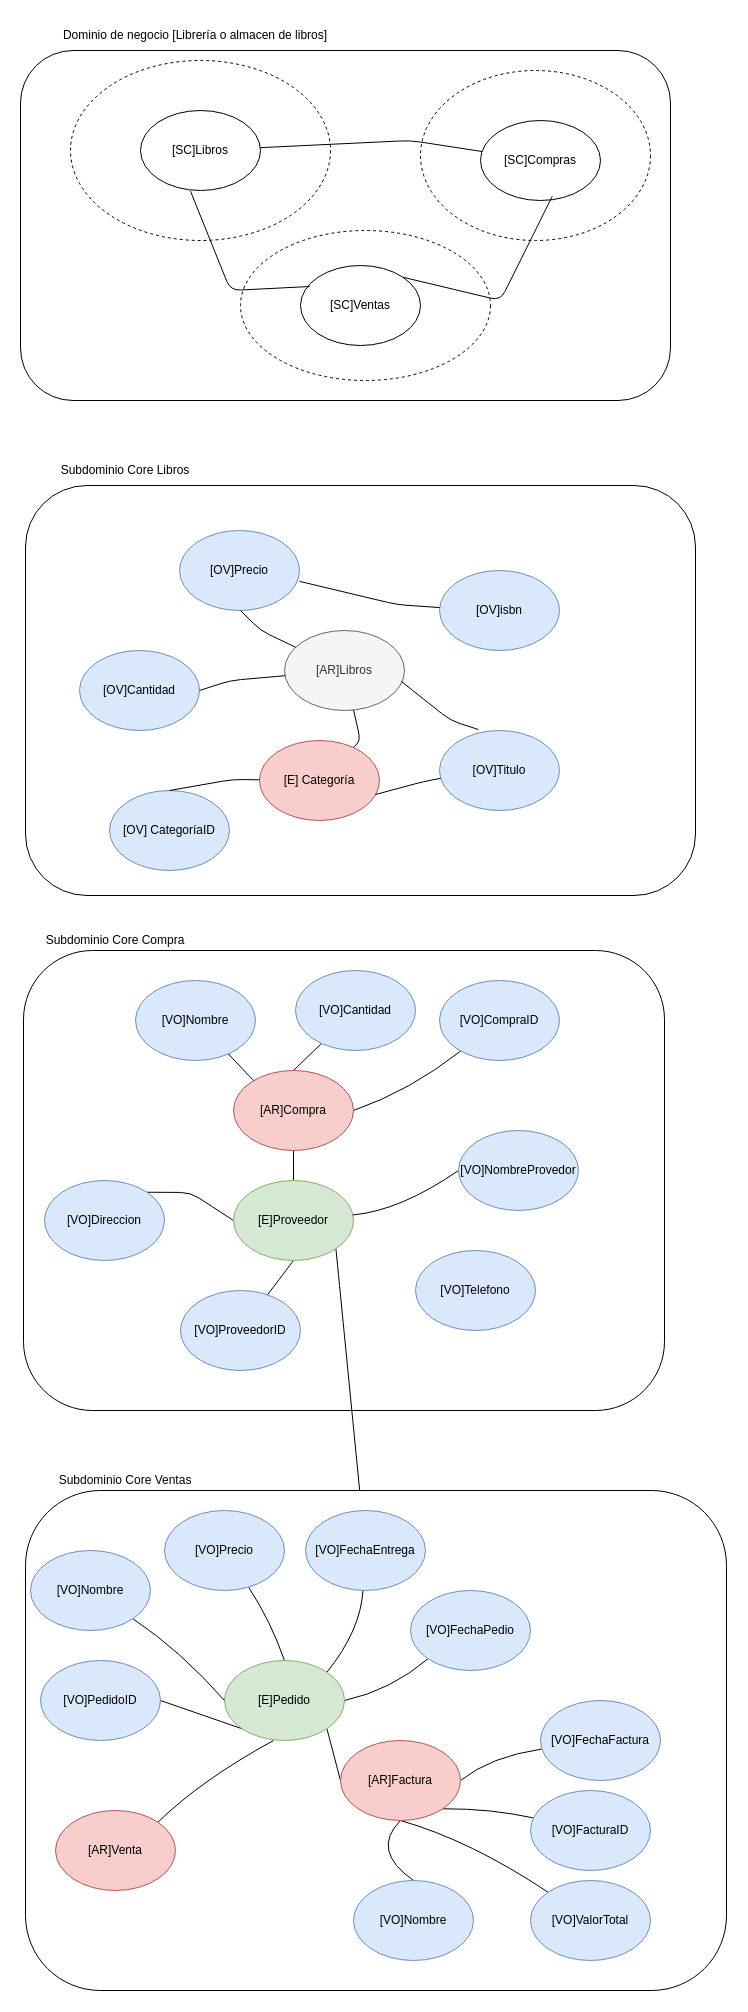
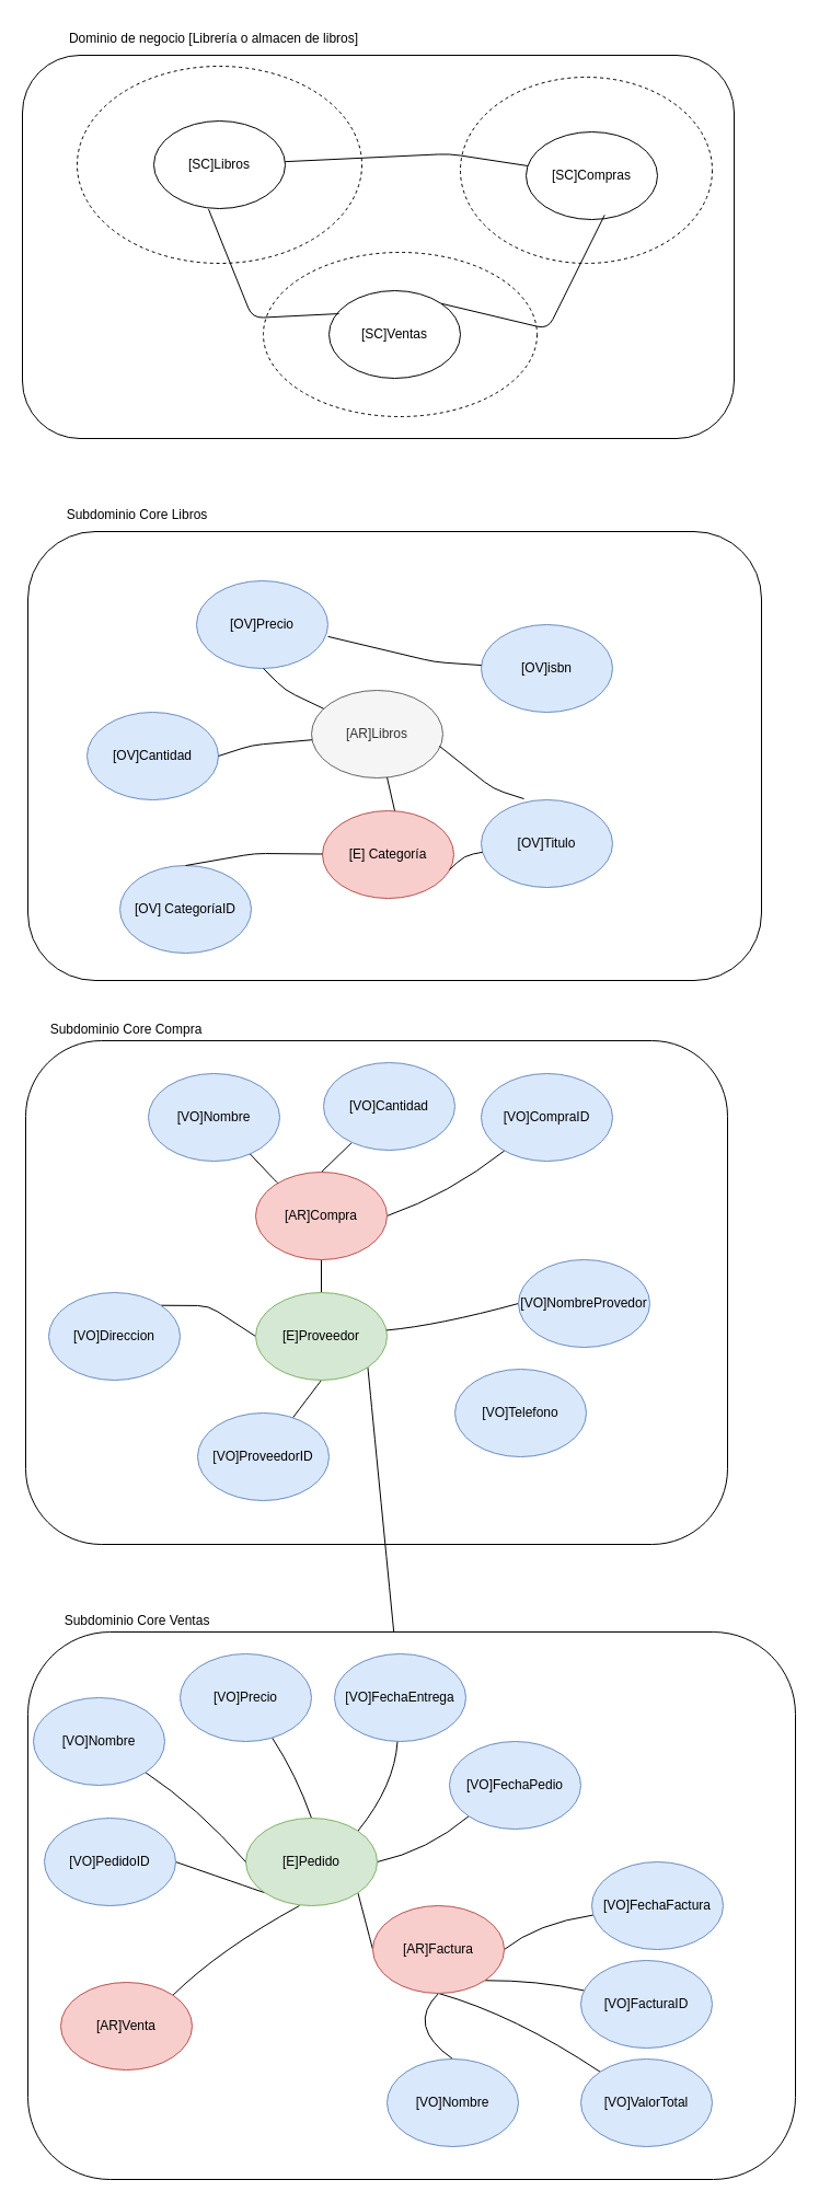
- <mxCell id="17" value="[E] Categoría" style="ellipse;whiteSpace=wrap;html=1;strokeColor=#b85450;fillColor=#f8cecc;" parent="1" vertex="1"><mxGeometry x="259" y="740" width="120" height="80" as="geometry" /></mxCell>
+ <mxCell id="17" value="[E] Categoría" style="ellipse;whiteSpace=wrap;html=1;strokeColor=#b85450;fillColor=#f8cecc;" parent="1" vertex="1"><mxGeometry x="294" y="740" width="120" height="80" as="geometry" /></mxCell>
- <mxCell id="31" value="[VO]NombreProvedor" style="ellipse;whiteSpace=wrap;html=1;strokeColor=#6c8ebf;fillColor=#dae8fc;" parent="1" vertex="1"><mxGeometry x="458" y="1130" width="120" height="80" as="geometry" /></mxCell>
+ <mxCell id="31" value="[VO]NombreProvedor" style="ellipse;whiteSpace=wrap;html=1;strokeColor=#6c8ebf;fillColor=#dae8fc;" parent="1" vertex="1"><mxGeometry x="473" y="1150" width="120" height="80" as="geometry" /></mxCell>
